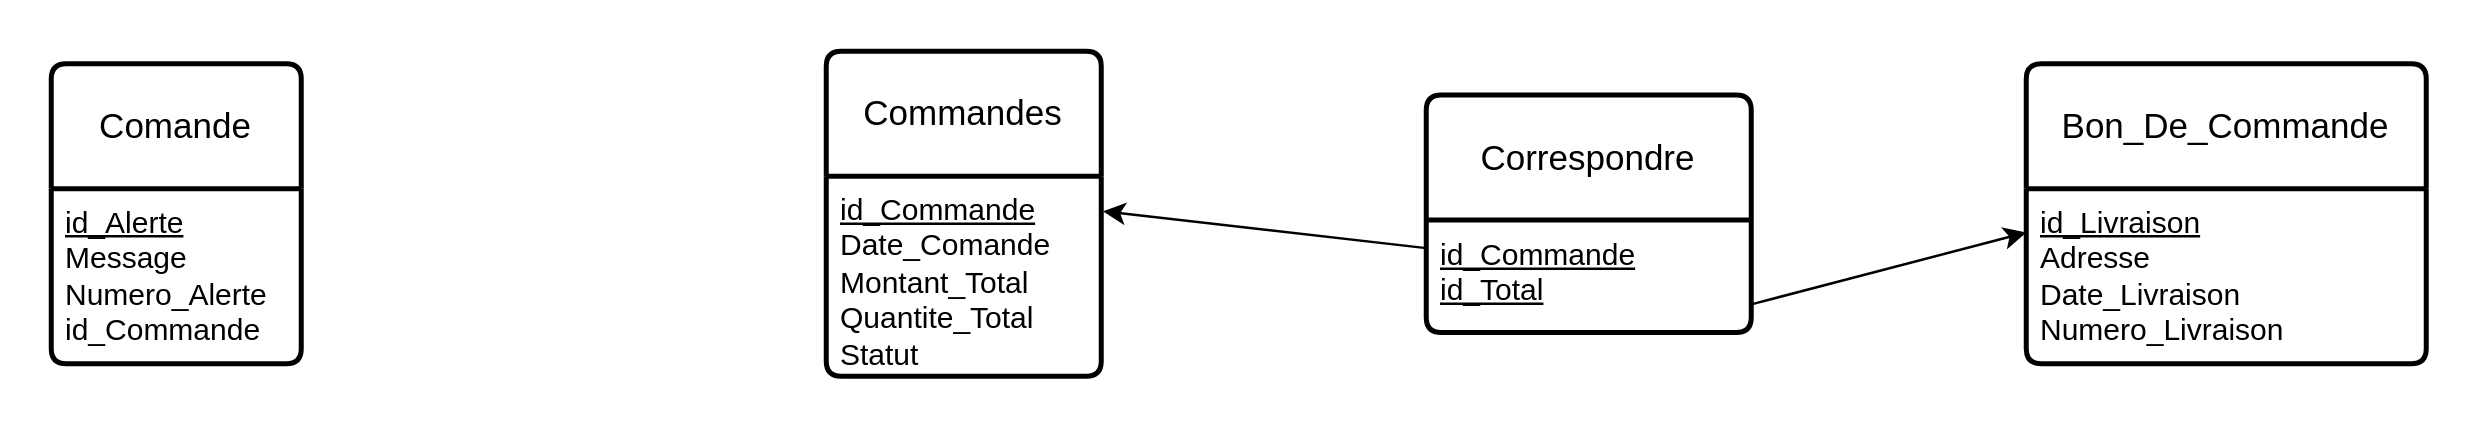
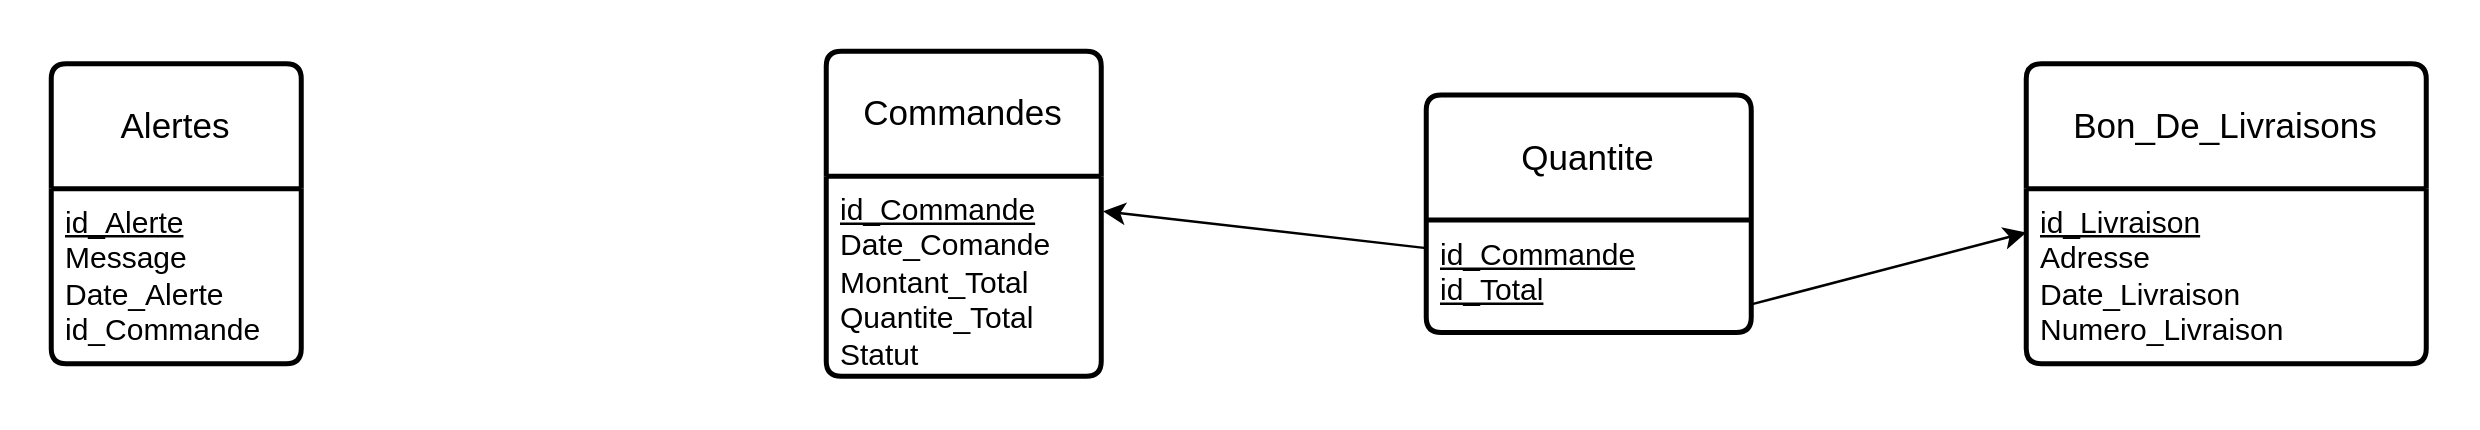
- <mxCell id="4" value="Comande" style="swimlane;childLayout=stackLayout;horizontal=1;startSize=50;horizontalStack=0;rounded=1;fontSize=14;fontStyle=0;strokeWidth=2;resizeParent=0;resizeLast=1;shadow=0;dashed=0;align=center;arcSize=4;whiteSpace=wrap;html=1;" vertex="1" parent="1"><mxGeometry x="20" y="25" width="100" height="120" as="geometry" /></mxCell>
+ <mxCell id="4" value="Alertes" style="swimlane;childLayout=stackLayout;horizontal=1;startSize=50;horizontalStack=0;rounded=1;fontSize=14;fontStyle=0;strokeWidth=2;resizeParent=0;resizeLast=1;shadow=0;dashed=0;align=center;arcSize=4;whiteSpace=wrap;html=1;" vertex="1" parent="1"><mxGeometry x="20" y="25" width="100" height="120" as="geometry" /></mxCell>
- <mxCell id="9" value="Bon_De_Commande" style="swimlane;childLayout=stackLayout;horizontal=1;startSize=50;horizontalStack=0;rounded=1;fontSize=14;fontStyle=0;strokeWidth=2;resizeParent=0;resizeLast=1;shadow=0;dashed=0;align=center;arcSize=4;whiteSpace=wrap;html=1;" vertex="1" parent="1"><mxGeometry x="810" y="25" width="160" height="120" as="geometry" /></mxCell>
+ <mxCell id="9" value="Bon_De_Livraisons" style="swimlane;childLayout=stackLayout;horizontal=1;startSize=50;horizontalStack=0;rounded=1;fontSize=14;fontStyle=0;strokeWidth=2;resizeParent=0;resizeLast=1;shadow=0;dashed=0;align=center;arcSize=4;whiteSpace=wrap;html=1;" vertex="1" parent="1"><mxGeometry x="810" y="25" width="160" height="120" as="geometry" /></mxCell>
- <mxCell id="6" value="Correspondre" style="swimlane;childLayout=stackLayout;horizontal=1;startSize=50;horizontalStack=0;rounded=1;fontSize=14;fontStyle=0;strokeWidth=2;resizeParent=0;resizeLast=1;shadow=0;dashed=0;align=center;arcSize=4;whiteSpace=wrap;html=1;" vertex="1" parent="1"><mxGeometry x="570" y="37.5" width="130" height="95" as="geometry" /></mxCell>
+ <mxCell id="6" value="Quantite" style="swimlane;childLayout=stackLayout;horizontal=1;startSize=50;horizontalStack=0;rounded=1;fontSize=14;fontStyle=0;strokeWidth=2;resizeParent=0;resizeLast=1;shadow=0;dashed=0;align=center;arcSize=4;whiteSpace=wrap;html=1;" vertex="1" parent="1"><mxGeometry x="570" y="37.5" width="130" height="95" as="geometry" /></mxCell>
- <mxCell id="5" value="&lt;u&gt;id_Alerte&lt;br&gt;&lt;/u&gt;Message&lt;br&gt;Numero_Alerte&lt;br&gt;id_Commande" style="align=left;strokeColor=none;fillColor=none;spacingLeft=4;fontSize=12;verticalAlign=top;resizable=0;rotatable=0;part=1;html=1;" vertex="1" parent="4"><mxGeometry y="50" width="100" height="70" as="geometry" /></mxCell>
+ <mxCell id="5" value="&lt;u&gt;id_Alerte&lt;br&gt;&lt;/u&gt;Message&lt;br&gt;Date_Alerte&lt;br&gt;id_Commande" style="align=left;strokeColor=none;fillColor=none;spacingLeft=4;fontSize=12;verticalAlign=top;resizable=0;rotatable=0;part=1;html=1;" vertex="1" parent="4"><mxGeometry y="50" width="100" height="70" as="geometry" /></mxCell>
